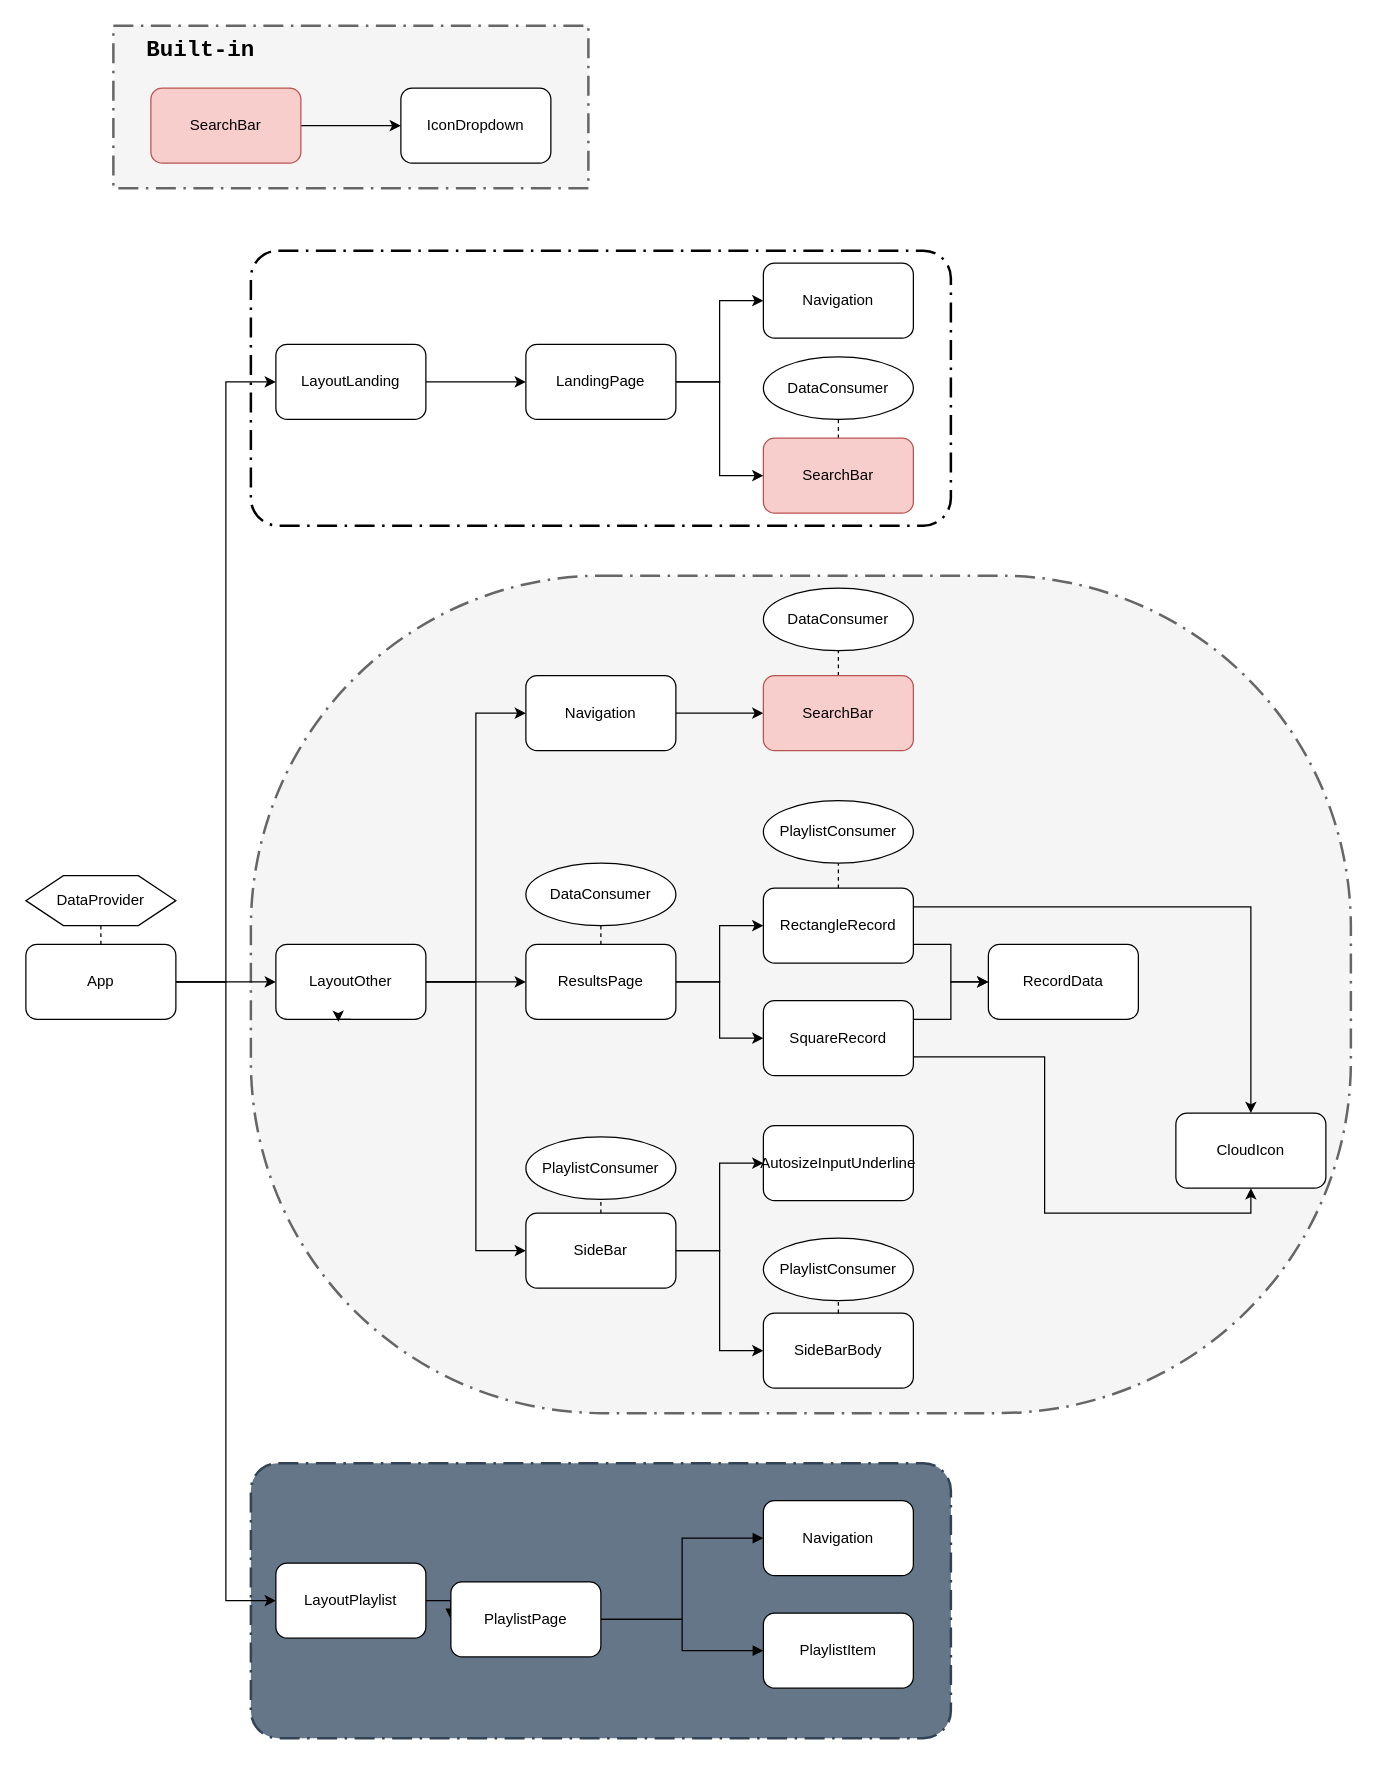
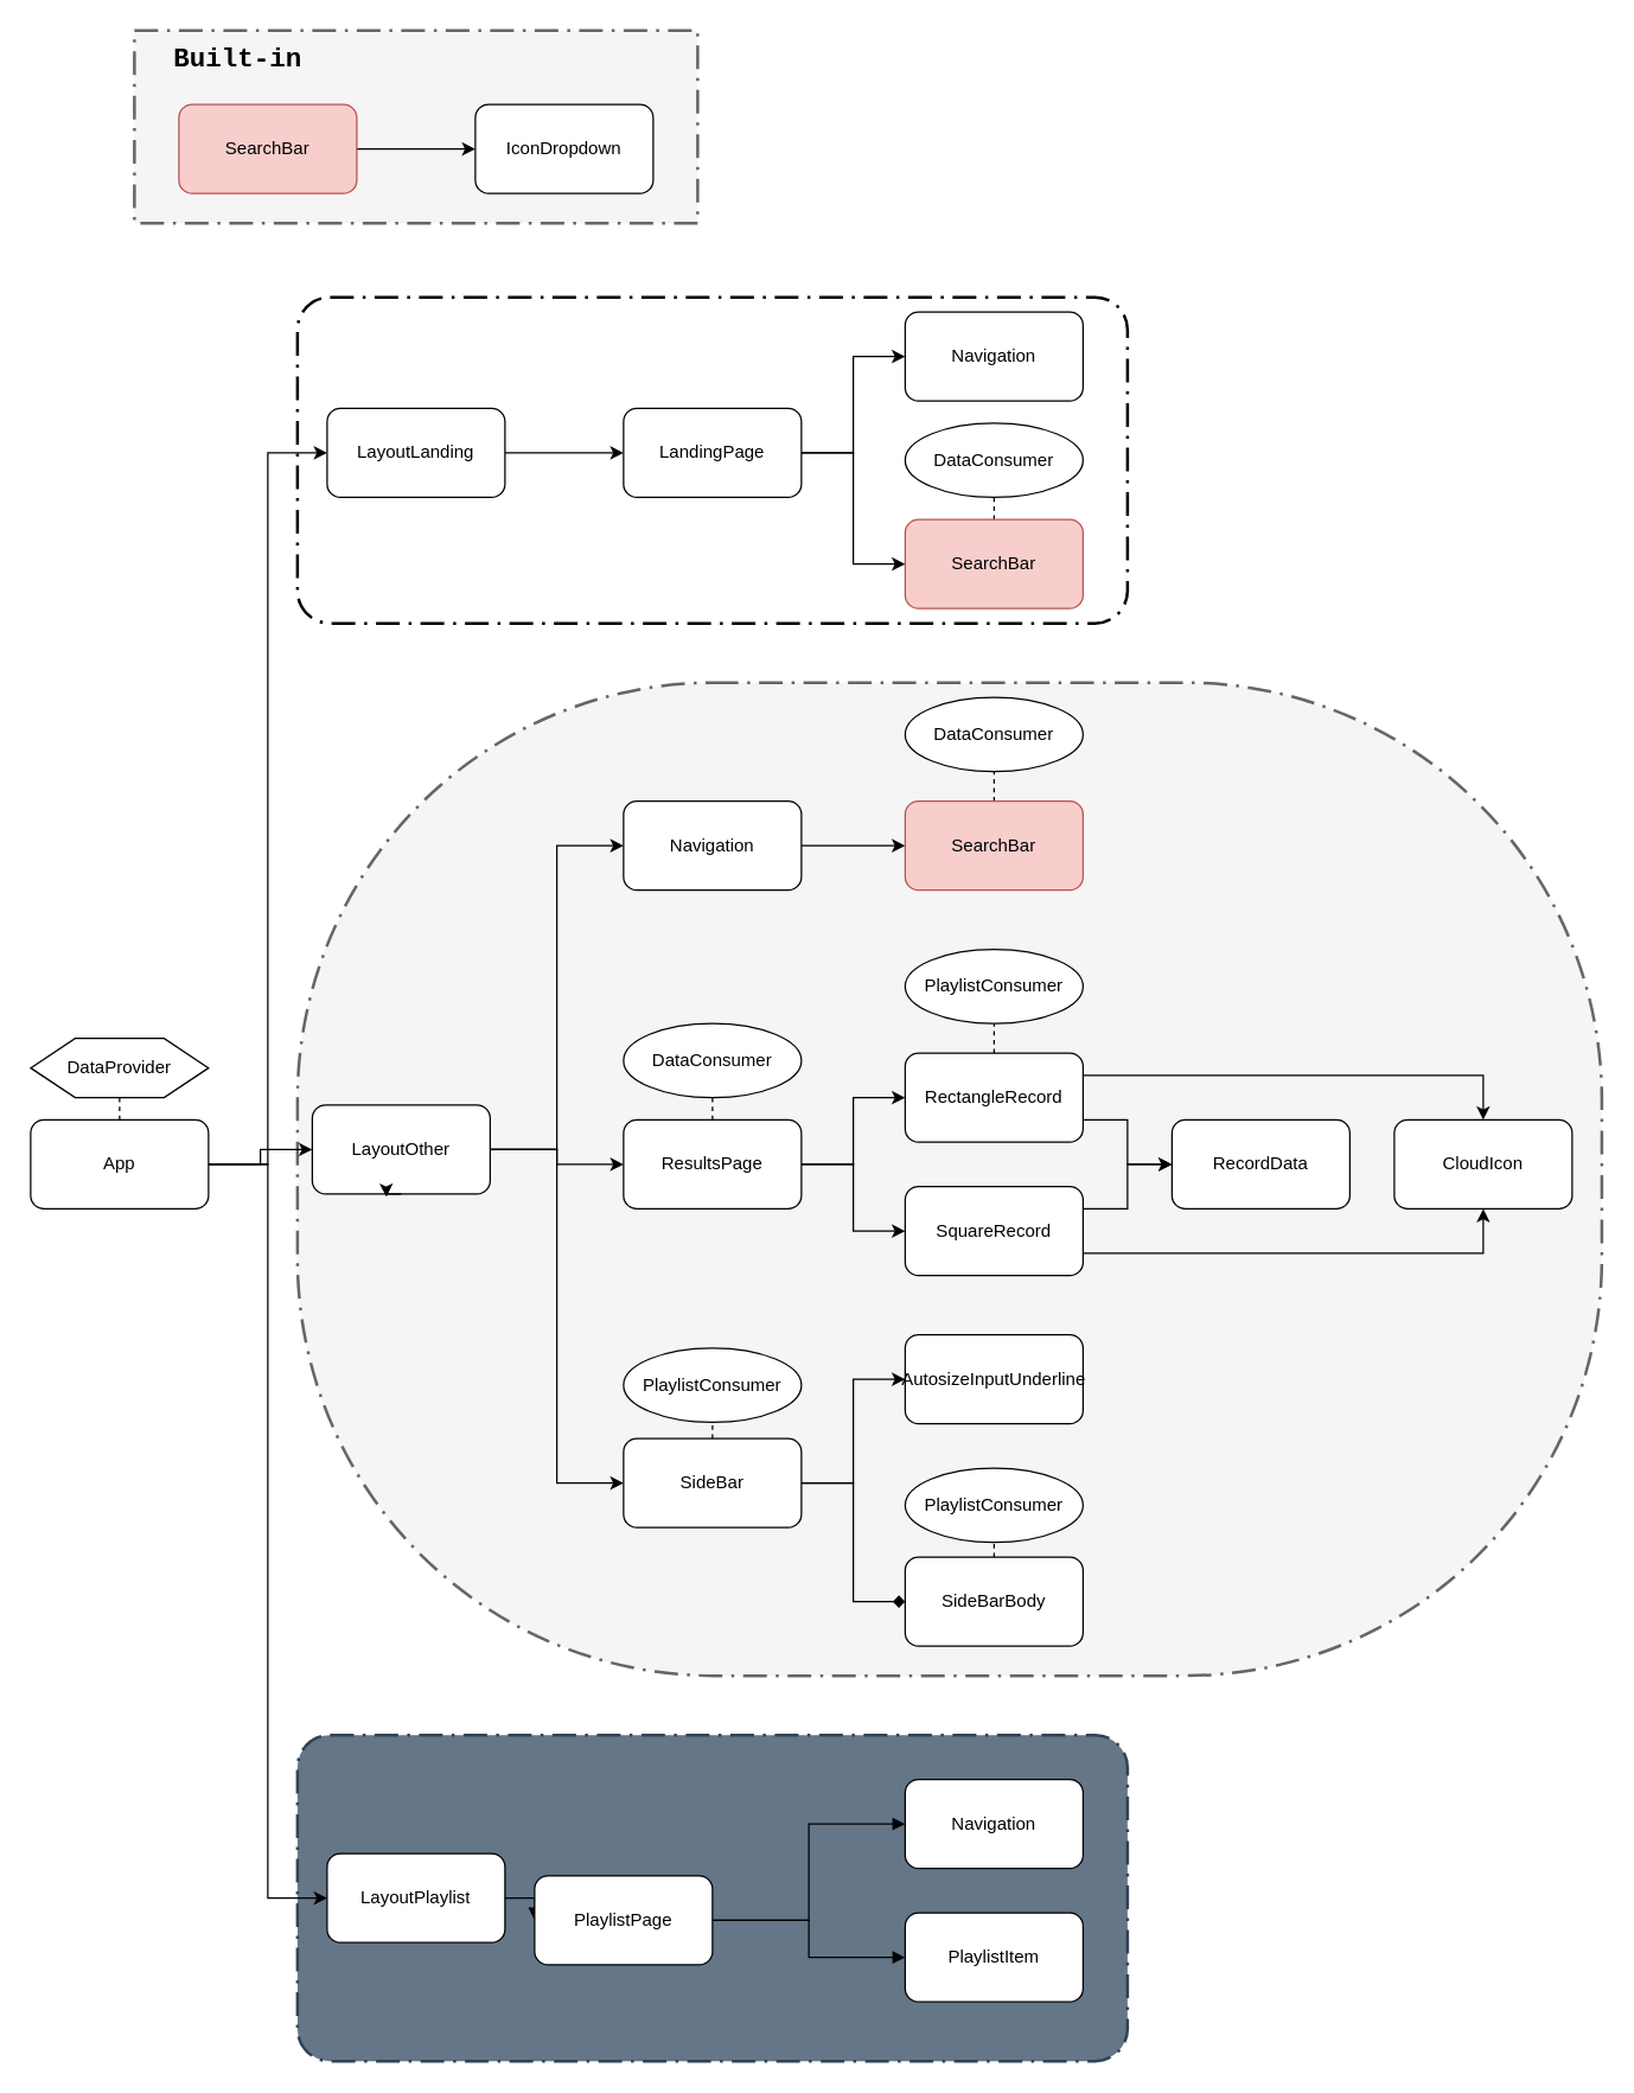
- <mxCell id="17" value="LayoutOther" style="rounded=1;whiteSpace=wrap;html=1;" vertex="1" parent="1"><mxGeometry x="220" y="755" width="120" height="60" as="geometry" /></mxCell>
+ <mxCell id="17" value="LayoutOther" style="rounded=1;whiteSpace=wrap;html=1;" vertex="1" parent="1"><mxGeometry x="210" y="745" width="120" height="60" as="geometry" /></mxCell>
- <mxCell id="47" value="CloudIcon" style="rounded=1;whiteSpace=wrap;html=1;" vertex="1" parent="1"><mxGeometry x="940" y="890" width="120" height="60" as="geometry" /></mxCell>
+ <mxCell id="47" value="CloudIcon" style="rounded=1;whiteSpace=wrap;html=1;" vertex="1" parent="1"><mxGeometry x="940" y="755" width="120" height="60" as="geometry" /></mxCell>
- <mxCell id="36" style="edgeStyle=orthogonalEdgeStyle;rounded=0;orthogonalLoop=1;jettySize=auto;html=1;exitX=1;exitY=0.5;exitDx=0;exitDy=0;entryX=0;entryY=0.5;entryDx=0;entryDy=0;" edge="1" parent="1" source="39" target="45"><mxGeometry relative="1" as="geometry" /></mxCell>
+ <mxCell id="36" style="edgeStyle=orthogonalEdgeStyle;rounded=0;orthogonalLoop=1;jettySize=auto;html=1;exitX=1;exitY=0.5;exitDx=0;exitDy=0;entryX=0;entryY=0.5;entryDx=0;entryDy=0;endArrow=diamond;" edge="1" parent="1" source="39" target="45"><mxGeometry relative="1" as="geometry" /></mxCell>
